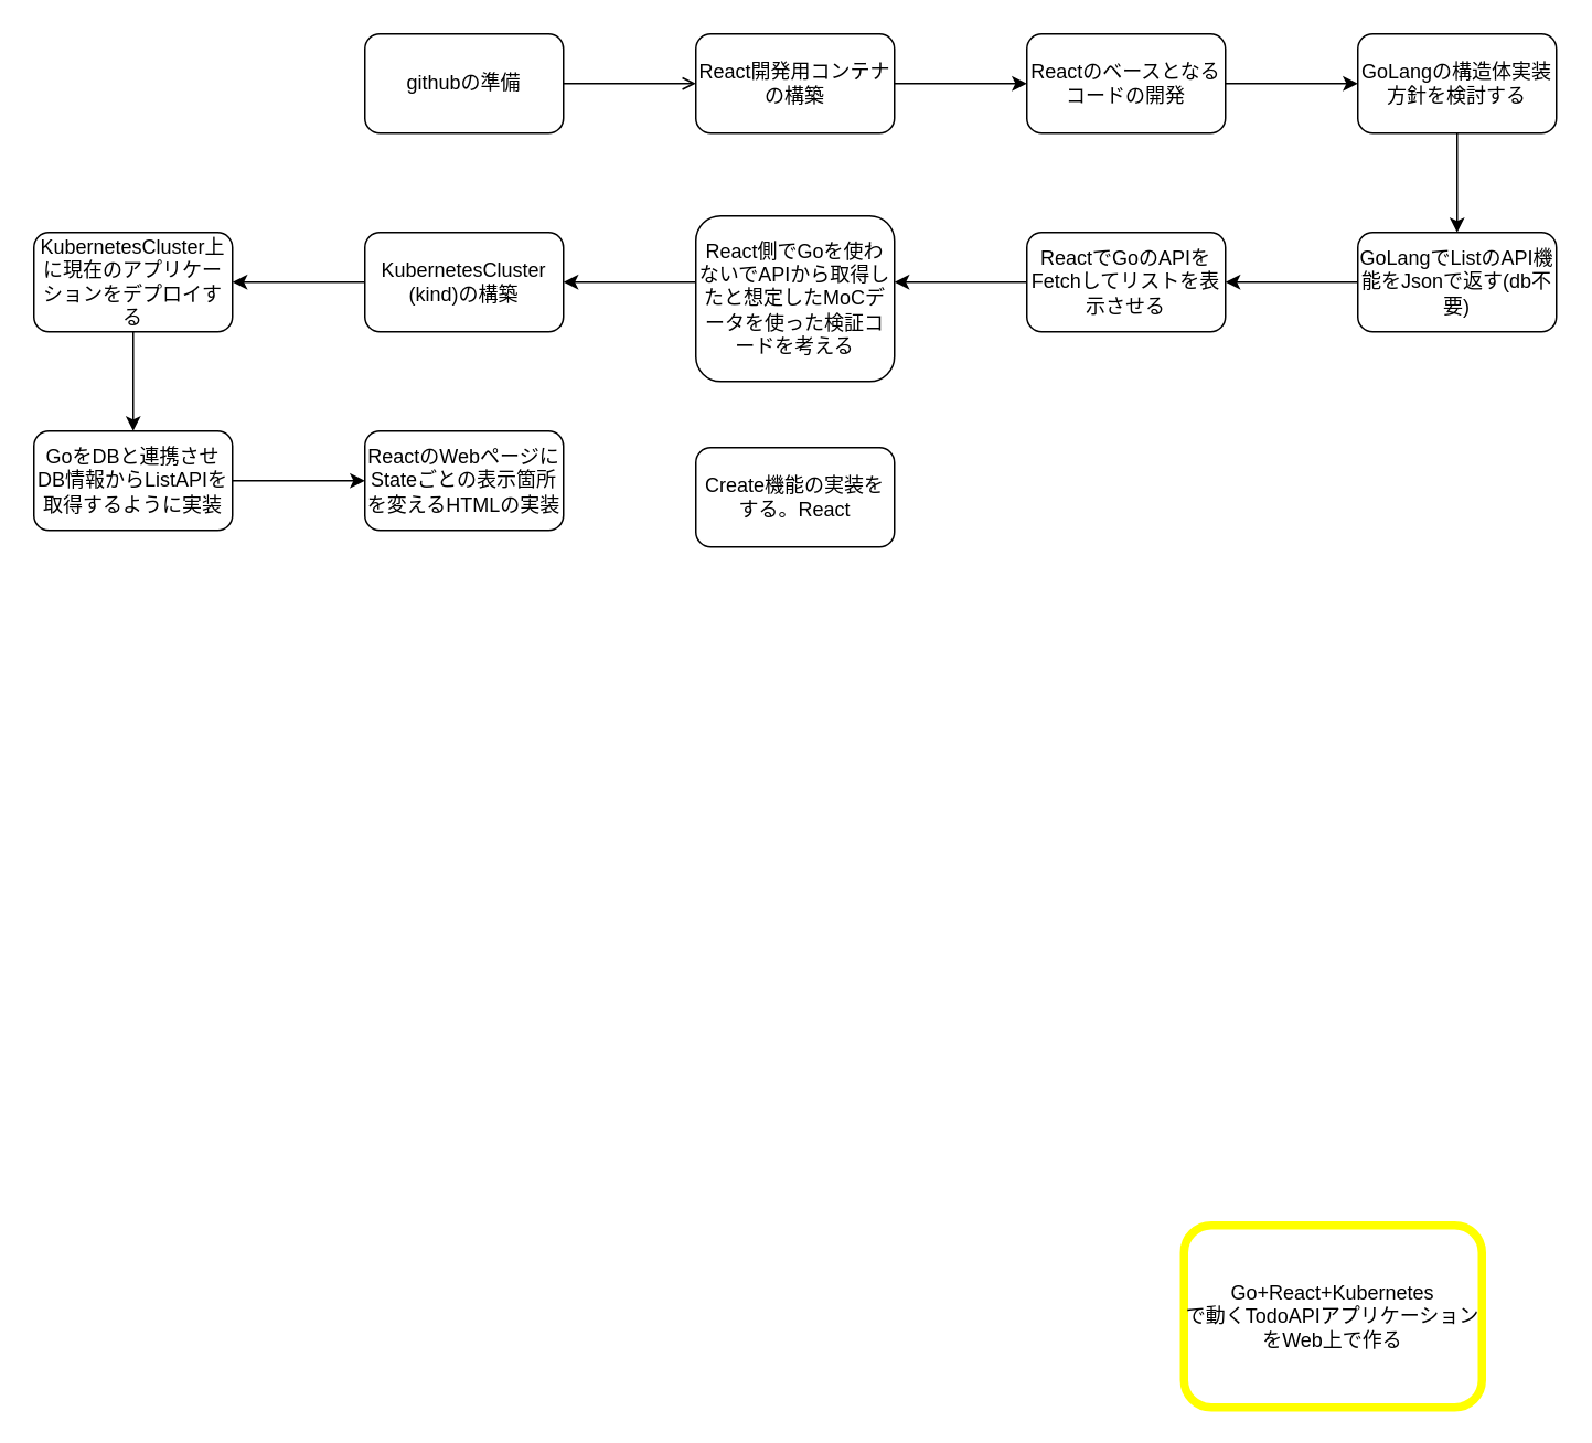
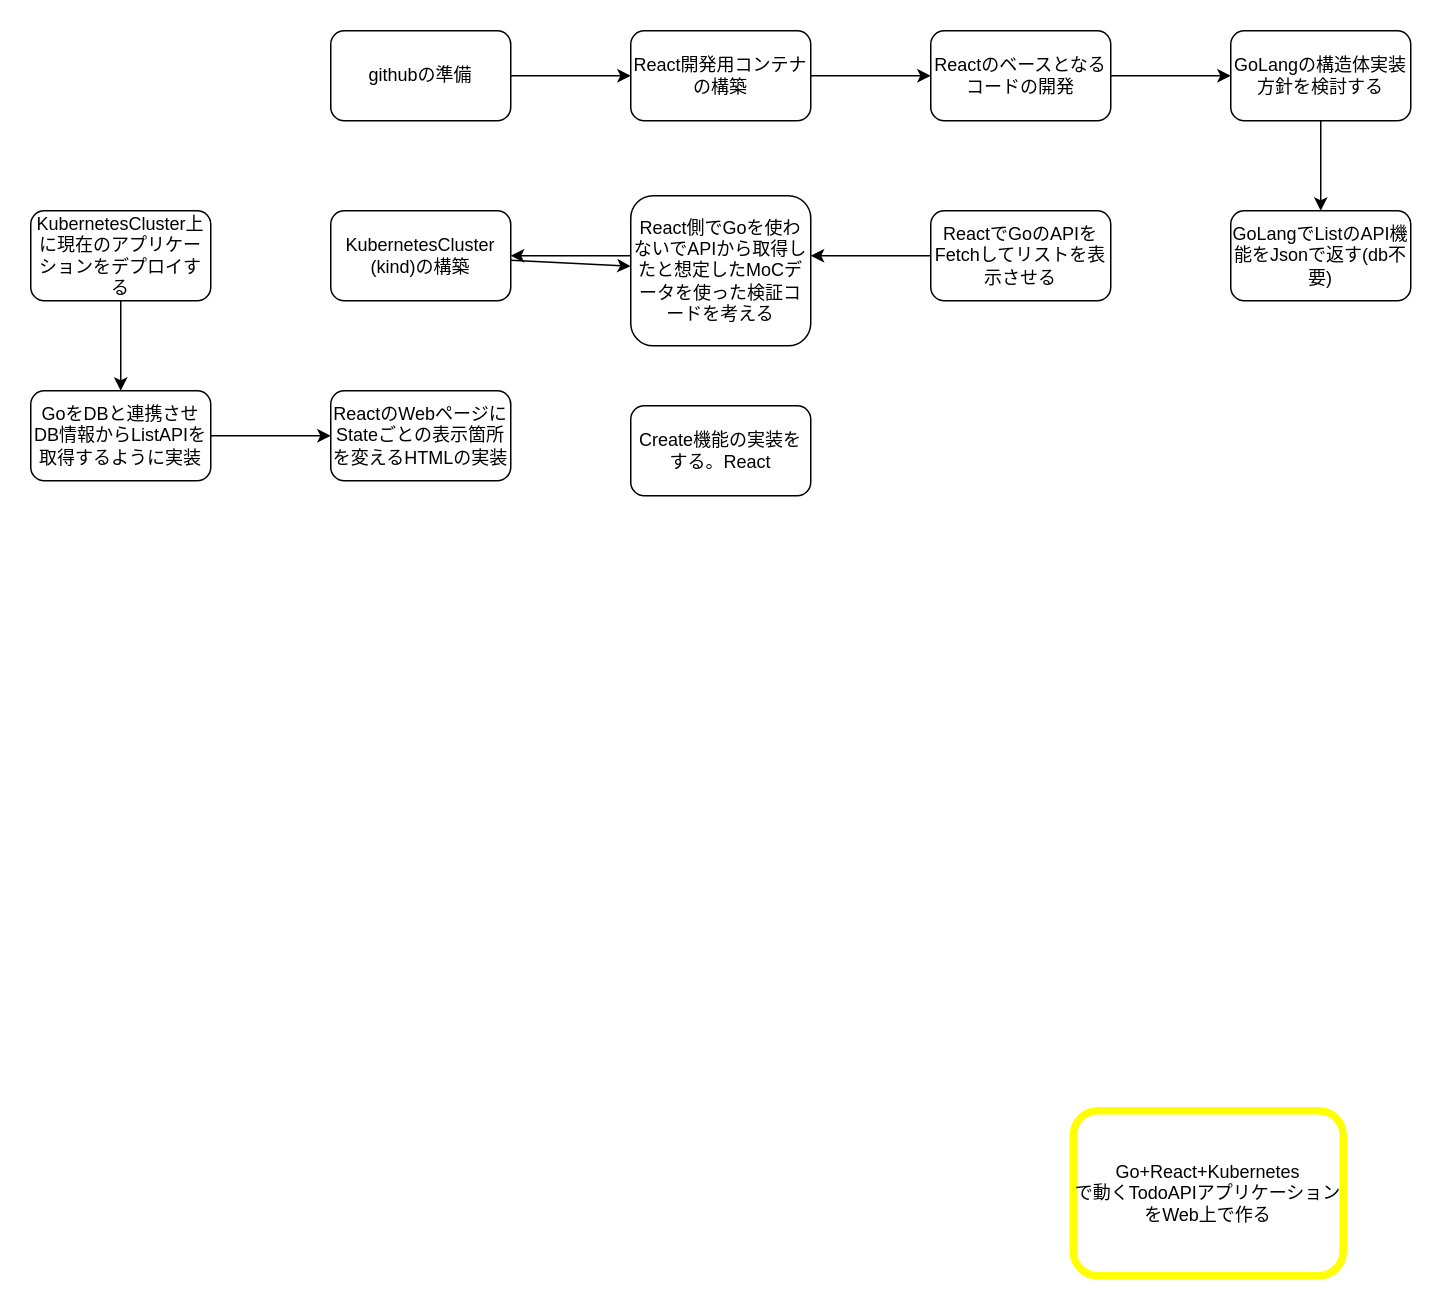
- <mxCell id="2" style="edgeStyle=none;html=1;entryX=0;entryY=0.5;entryDx=0;entryDy=0;endArrow=open;" edge="1" parent="1" source="3" target="5"><mxGeometry relative="1" as="geometry" /></mxCell>
+ <mxCell id="2" style="edgeStyle=none;html=1;entryX=0;entryY=0.5;entryDx=0;entryDy=0;" edge="1" parent="1" source="3" target="5"><mxGeometry relative="1" as="geometry" /></mxCell>
- <mxCell id="14" style="edgeStyle=none;html=1;entryX=1;entryY=0.5;entryDx=0;entryDy=0;" edge="1" parent="1" source="15" target="19"><mxGeometry relative="1" as="geometry" /></mxCell>
+ <mxCell id="14" style="edgeStyle=none;html=1;" edge="1" parent="1" source="15" target="13"><mxGeometry relative="1" as="geometry" /></mxCell>
- <mxCell id="8" style="edgeStyle=none;html=1;entryX=1;entryY=0.5;entryDx=0;entryDy=0;" edge="1" parent="1" source="9" target="11"><mxGeometry relative="1" as="geometry" /></mxCell>
